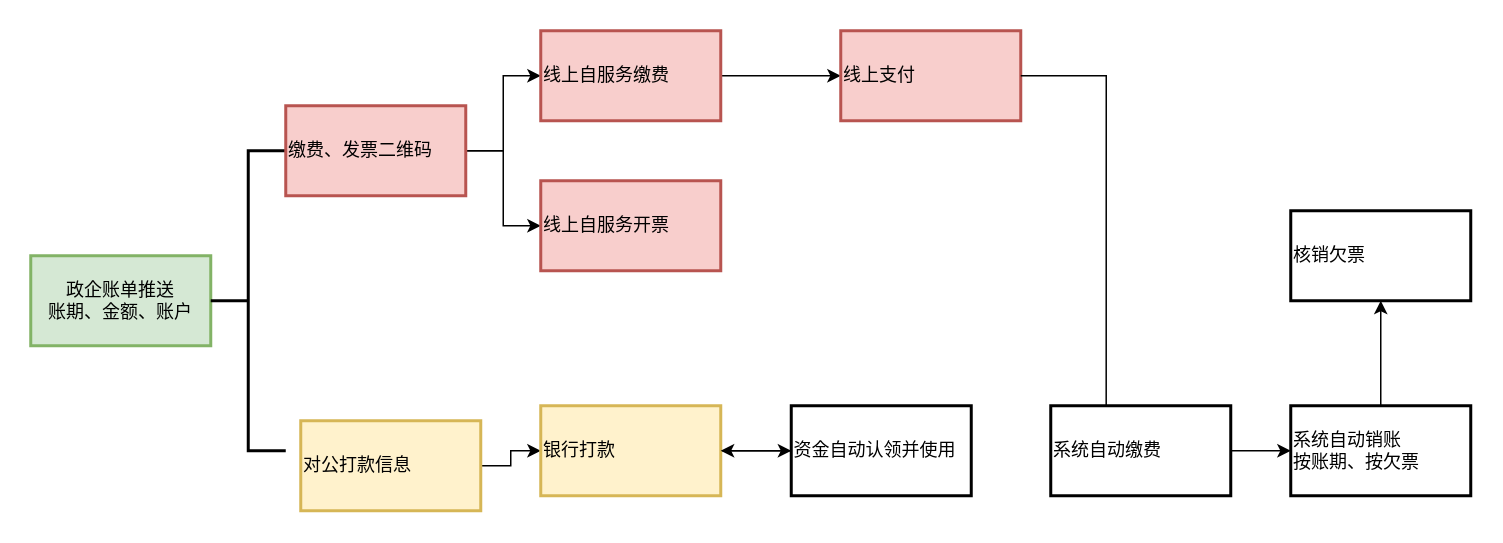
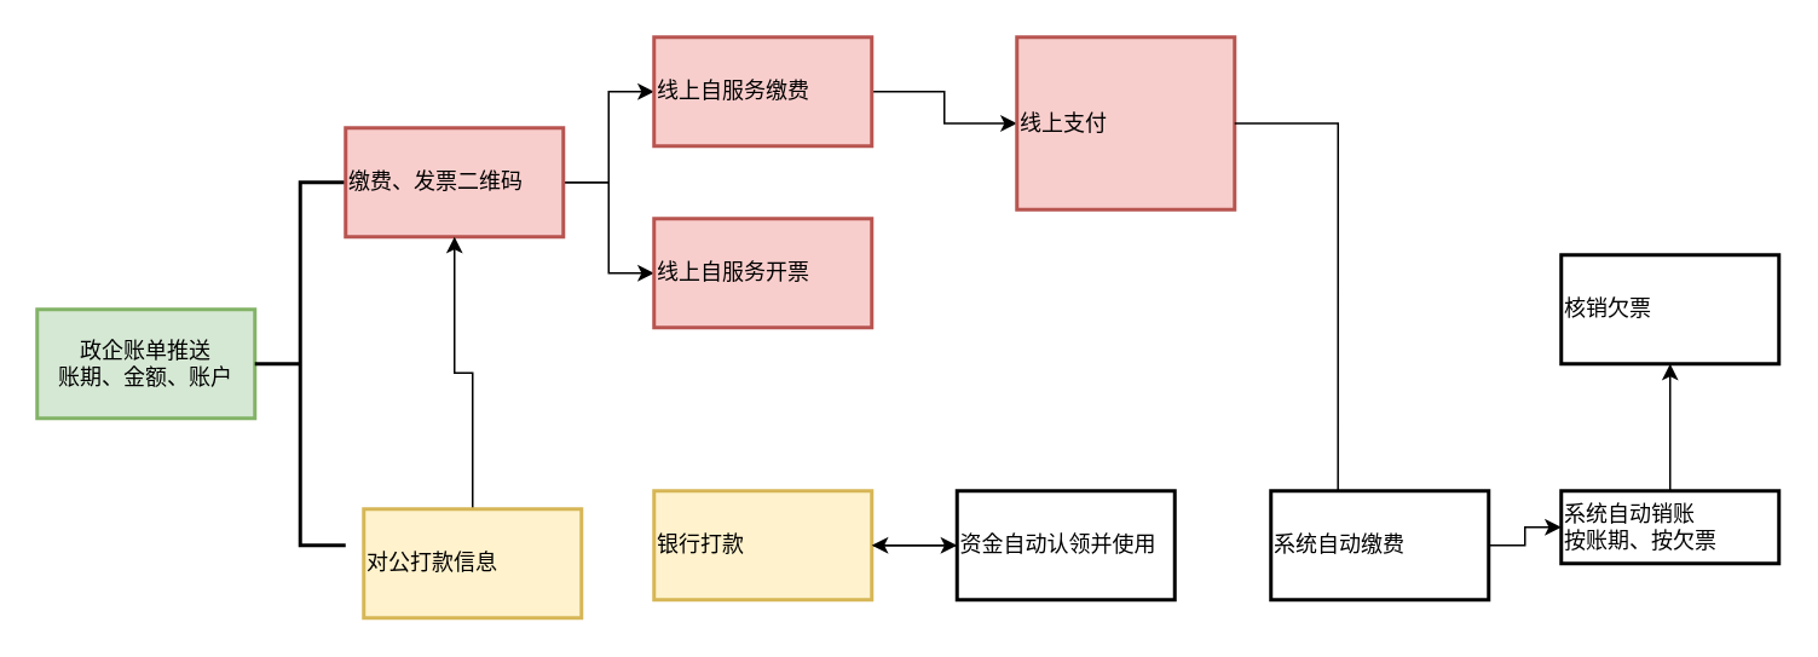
- <mxCell id="18" value="线上支付" style="whiteSpace=wrap;html=1;align=left;strokeWidth=2;pointerEvents=1;fillColor=#f8cecc;strokeColor=#b85450;" vertex="1" parent="1"><mxGeometry x="560" y="20" width="120" height="60" as="geometry" /></mxCell>
+ <mxCell id="18" value="线上支付" style="whiteSpace=wrap;html=1;align=left;strokeWidth=2;pointerEvents=1;fillColor=#f8cecc;strokeColor=#b85450;" vertex="1" parent="1"><mxGeometry x="560" y="20" width="120" height="95" as="geometry" /></mxCell>
- <mxCell id="20" value="系统自动销账&lt;br&gt;按账期、按欠票" style="whiteSpace=wrap;html=1;align=left;strokeWidth=2;pointerEvents=1;" vertex="1" parent="1"><mxGeometry x="860" y="270" width="120" height="60" as="geometry" /></mxCell>
+ <mxCell id="20" value="系统自动销账&lt;br&gt;按账期、按欠票" style="whiteSpace=wrap;html=1;align=left;strokeWidth=2;pointerEvents=1;" vertex="1" parent="1"><mxGeometry x="860" y="270" width="120" height="40" as="geometry" /></mxCell>
- <mxCell id="10" value="" style="edgeStyle=orthogonalEdgeStyle;rounded=0;orthogonalLoop=1;jettySize=auto;html=1;" edge="1" parent="1" source="11" target="13"><mxGeometry relative="1" as="geometry" /></mxCell>
+ <mxCell id="10" value="" style="edgeStyle=orthogonalEdgeStyle;rounded=0;orthogonalLoop=1;jettySize=auto;html=1;" edge="1" parent="1" source="11" target="6"><mxGeometry relative="1" as="geometry" /></mxCell>
